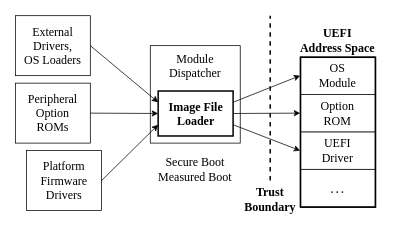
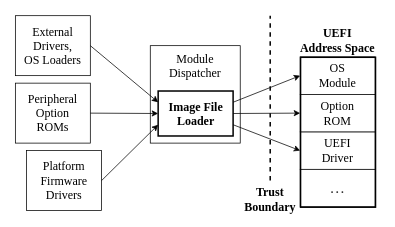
- <mxCell id="19" value="Secure Boot&lt;br&gt;Measured Boot" style="text;html=1;strokeColor=none;fillColor=none;align=center;verticalAlign=middle;whiteSpace=wrap;rounded=0;strokeWidth=2;fontFamily=LMRoman10-Regular;fontSize=16;fontColor=#000000;" parent="1" vertex="1"><mxGeometry x="200" y="210" width="120" height="30" as="geometry" /></mxCell>
